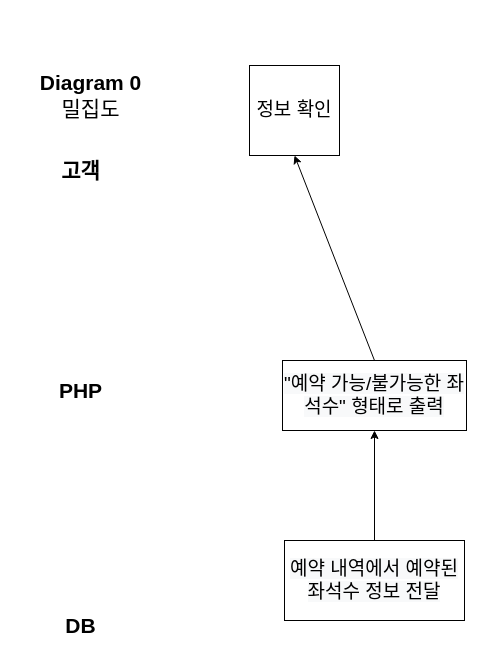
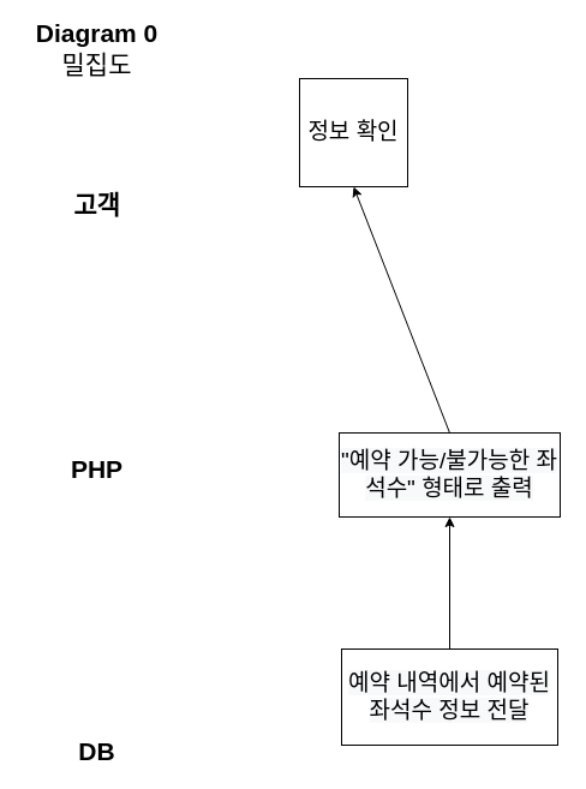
- <mxCell id="8" value="&lt;font style=&quot;font-size: 21px&quot;&gt;&lt;b&gt;Diagram 0&lt;/b&gt;&lt;br&gt;밀집도&lt;/font&gt;" style="text;html=1;align=center;verticalAlign=middle;resizable=0;points=[];autosize=1;strokeColor=none;fillColor=none;fontSize=13;" vertex="1" parent="1"><mxGeometry x="30" y="75" width="120" height="40" as="geometry" /></mxCell>
+ <mxCell id="8" value="&lt;font style=&quot;font-size: 21px&quot;&gt;&lt;b&gt;Diagram 0&lt;/b&gt;&lt;br&gt;밀집도&lt;/font&gt;" style="text;html=1;align=center;verticalAlign=middle;resizable=0;points=[];autosize=1;strokeColor=none;fillColor=none;fontSize=13;" vertex="1" parent="1"><mxGeometry x="20" y="20" width="120" height="40" as="geometry" /></mxCell>
